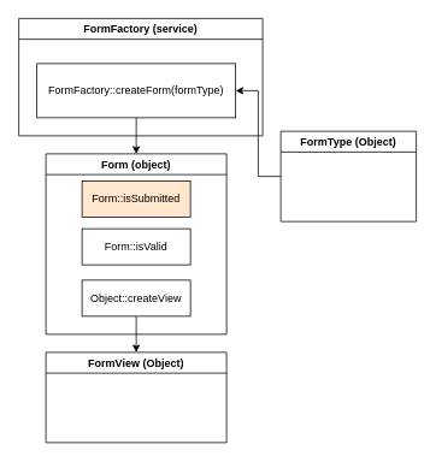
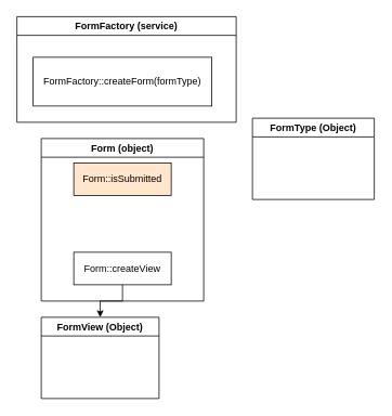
- <mxCell id="11" style="edgeStyle=orthogonalEdgeStyle;rounded=0;orthogonalLoop=1;jettySize=auto;html=1;exitX=0;exitY=0.5;exitDx=0;exitDy=0;entryX=1;entryY=0.5;entryDx=0;entryDy=0;" edge="1" parent="1" source="12" target="4"><mxGeometry relative="1" as="geometry" /></mxCell>
- <mxCell id="2" style="edgeStyle=orthogonalEdgeStyle;rounded=0;orthogonalLoop=1;jettySize=auto;html=1;exitX=0.5;exitY=1;exitDx=0;exitDy=0;entryX=0.5;entryY=0;entryDx=0;entryDy=0;" edge="1" parent="1" source="4" target="5"><mxGeometry relative="1" as="geometry"><mxPoint x="120" y="250" as="targetPoint" /></mxGeometry></mxCell>
- <mxCell id="6" value="Form::isValid" style="rounded=0;whiteSpace=wrap;html=1;" vertex="1" parent="5"><mxGeometry x="40" y="83" width="120" height="40" as="geometry" /></mxCell>
- <mxCell id="8" value="Object::createView" style="rounded=0;whiteSpace=wrap;html=1;" vertex="1" parent="5"><mxGeometry x="40" y="140" width="120" height="40" as="geometry" /></mxCell>
+ <mxCell id="8" value="Form::createView" style="rounded=0;whiteSpace=wrap;html=1;" vertex="1" parent="5"><mxGeometry x="40" y="140" width="120" height="40" as="geometry" /></mxCell>
- <mxCell id="10" value="FormView (Object)" style="swimlane;" vertex="1" parent="1"><mxGeometry x="50" y="390" width="200" height="100" as="geometry" /></mxCell>
+ <mxCell id="10" value="FormView (Object)" style="swimlane;" vertex="1" parent="1"><mxGeometry x="50" y="390" width="145" height="100" as="geometry" /></mxCell>
